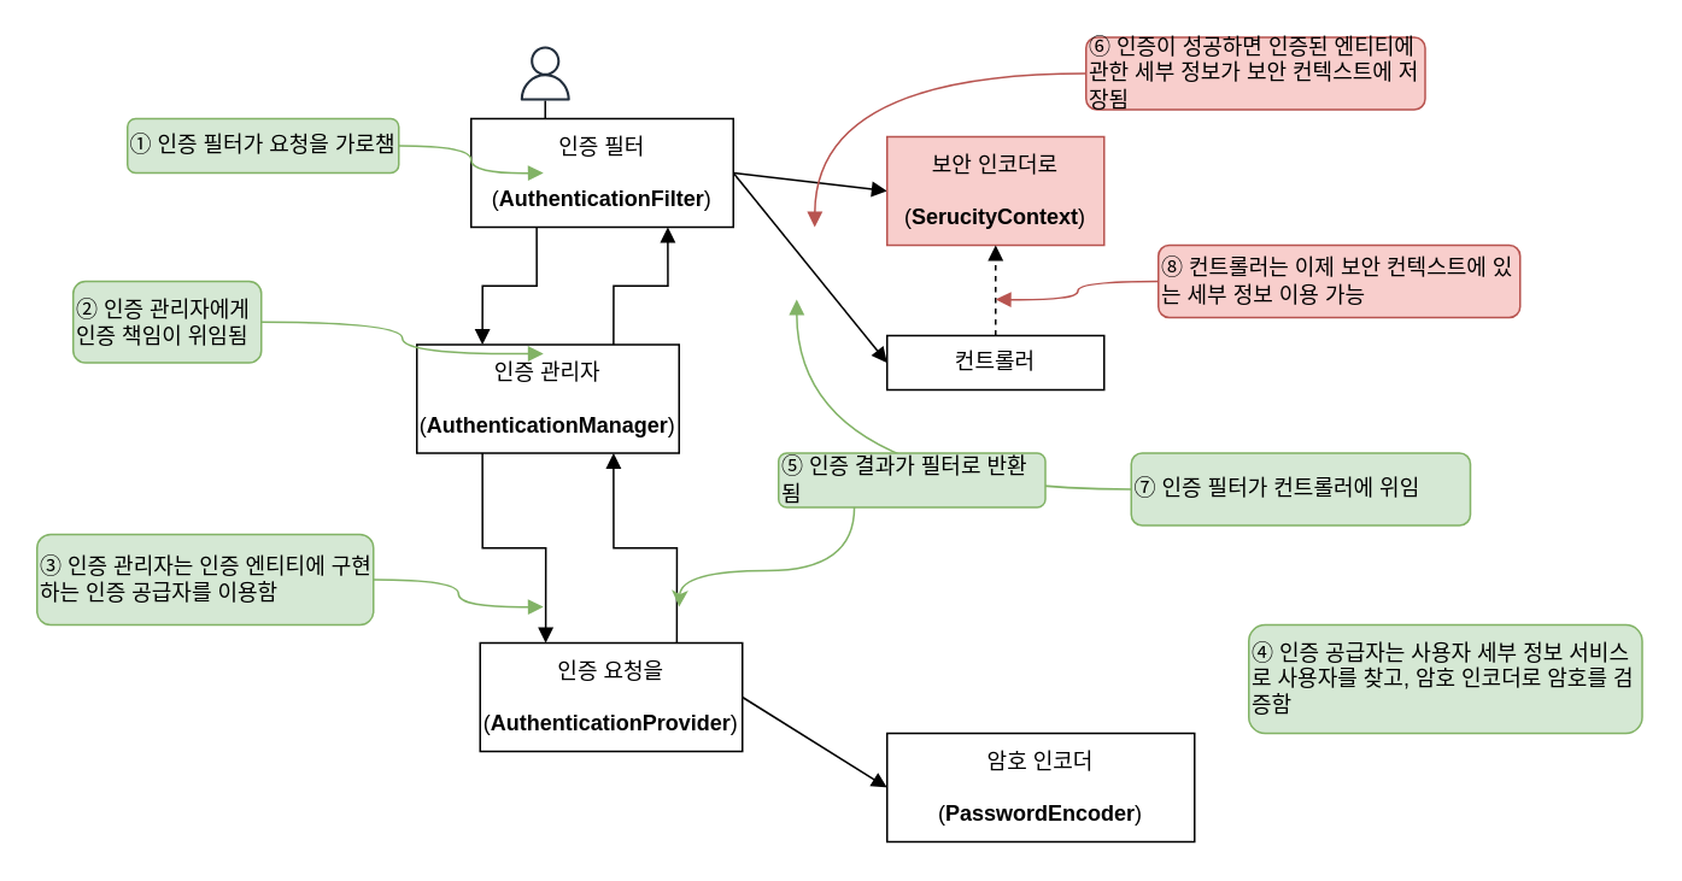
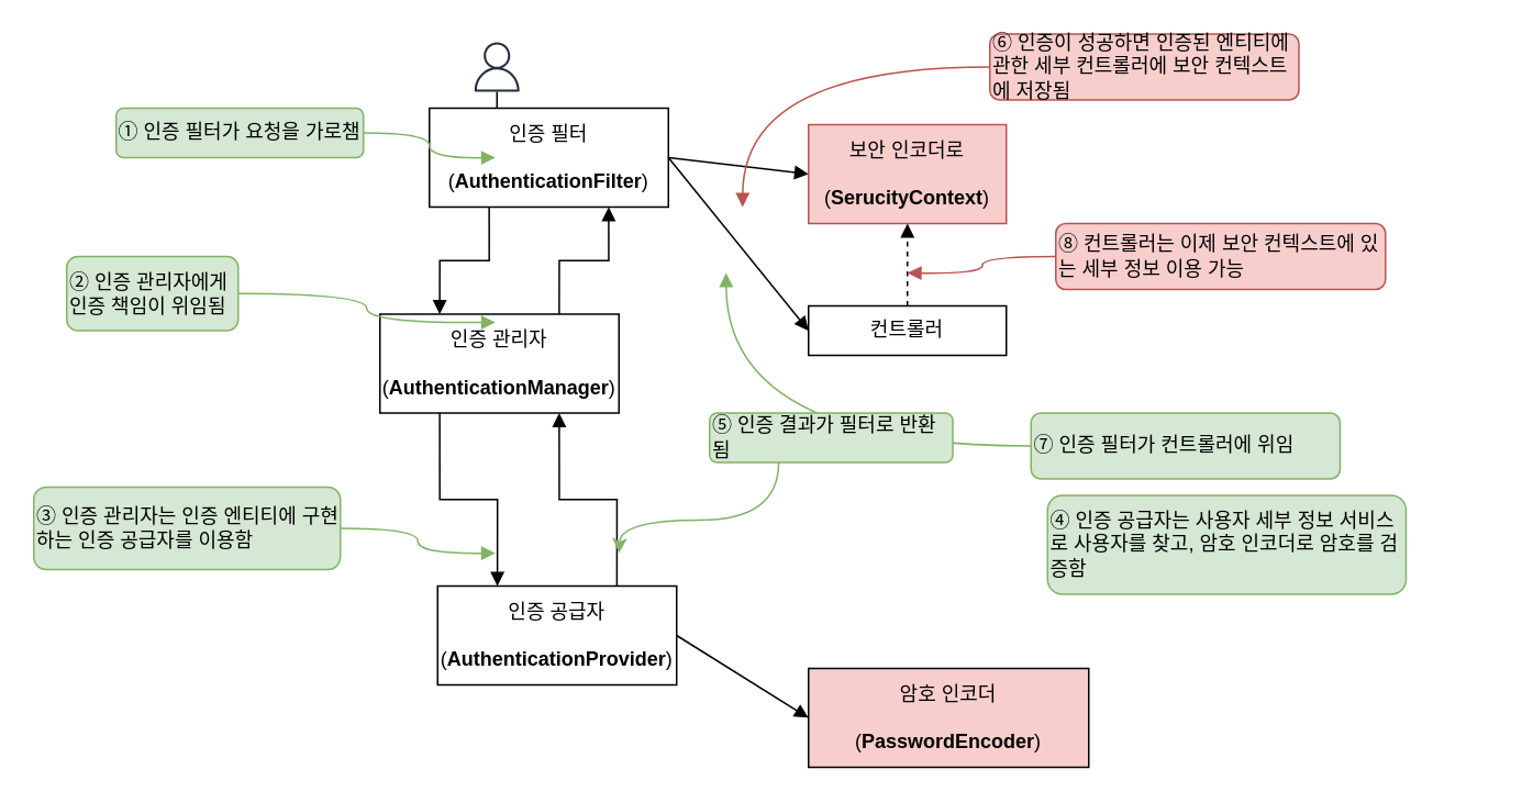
- <mxCell id="23" value="⑥ 인증이 성공하면 인증된 엔티티에 관한 세부 정보가 보안 컨텍스트에 저장됨" style="text;html=1;strokeColor=#b85450;fillColor=#f8cecc;align=left;verticalAlign=middle;whiteSpace=wrap;rounded=1;" vertex="1" parent="1"><mxGeometry x="600" y="20" width="187.5" height="40" as="geometry" /></mxCell>
+ <mxCell id="23" value="⑥ 인증이 성공하면 인증된 엔티티에 관한 세부 컨트롤러에 보안 컨텍스트에 저장됨" style="text;html=1;strokeColor=#b85450;fillColor=#f8cecc;align=left;verticalAlign=middle;whiteSpace=wrap;rounded=1;" vertex="1" parent="1"><mxGeometry x="600" y="20" width="187.5" height="40" as="geometry" /></mxCell>
- <mxCell id="28" value="④ 인증 공급자는 사용자 세부 정보 서비스로 사용자를 찾고, 암호 인코더로 암호를 검증함" style="text;html=1;strokeColor=#82b366;fillColor=#d5e8d4;align=left;verticalAlign=middle;whiteSpace=wrap;rounded=1;" vertex="1" parent="1"><mxGeometry x="690" y="345" width="217.5" height="60" as="geometry" /></mxCell>
+ <mxCell id="28" value="④ 인증 공급자는 사용자 세부 정보 서비스로 사용자를 찾고, 암호 인코더로 암호를 검증함" style="text;html=1;strokeColor=#82b366;fillColor=#d5e8d4;align=left;verticalAlign=middle;whiteSpace=wrap;rounded=1;" vertex="1" parent="1"><mxGeometry x="635" y="300" width="217.5" height="60" as="geometry" /></mxCell>
- <mxCell id="13" value="인증 요청을&lt;br&gt;&lt;br&gt;(&lt;b&gt;AuthenticationProvider&lt;/b&gt;)" style="rounded=0;whiteSpace=wrap;html=1;" vertex="1" parent="1"><mxGeometry x="265" y="355" width="145" height="60" as="geometry" /></mxCell>
+ <mxCell id="13" value="인증 공급자&lt;br&gt;&lt;br&gt;(&lt;b&gt;AuthenticationProvider&lt;/b&gt;)" style="rounded=0;whiteSpace=wrap;html=1;" vertex="1" parent="1"><mxGeometry x="265" y="355" width="145" height="60" as="geometry" /></mxCell>
- <mxCell id="15" value="암호 인코더&lt;br&gt;&lt;br&gt;(&lt;b&gt;PasswordEncoder&lt;/b&gt;)" style="rounded=0;whiteSpace=wrap;html=1;" vertex="1" parent="1"><mxGeometry x="490" y="405" width="170" height="60" as="geometry" /></mxCell>
+ <mxCell id="15" value="암호 인코더&lt;br&gt;&lt;br&gt;(&lt;b&gt;PasswordEncoder&lt;/b&gt;)" style="rounded=0;whiteSpace=wrap;html=1;fillColor=#f8cecc;" vertex="1" parent="1"><mxGeometry x="490" y="405" width="170" height="60" as="geometry" /></mxCell>
